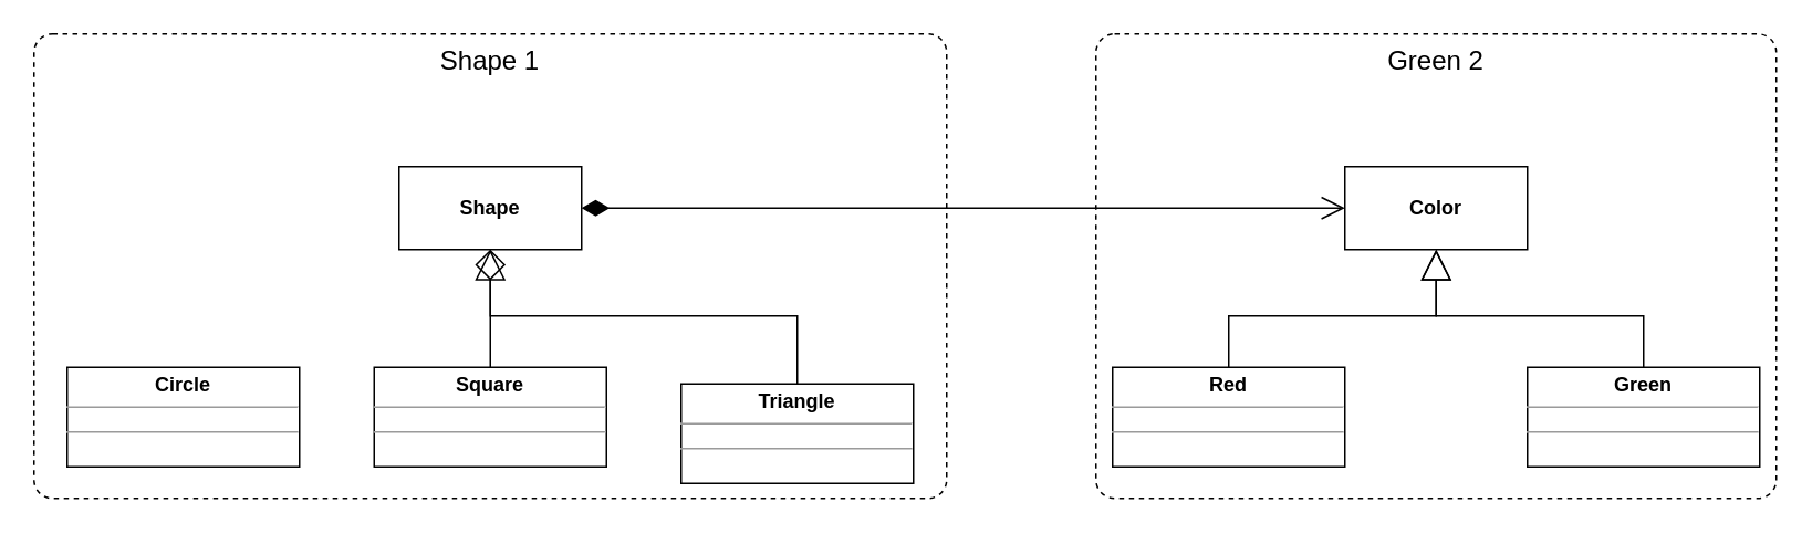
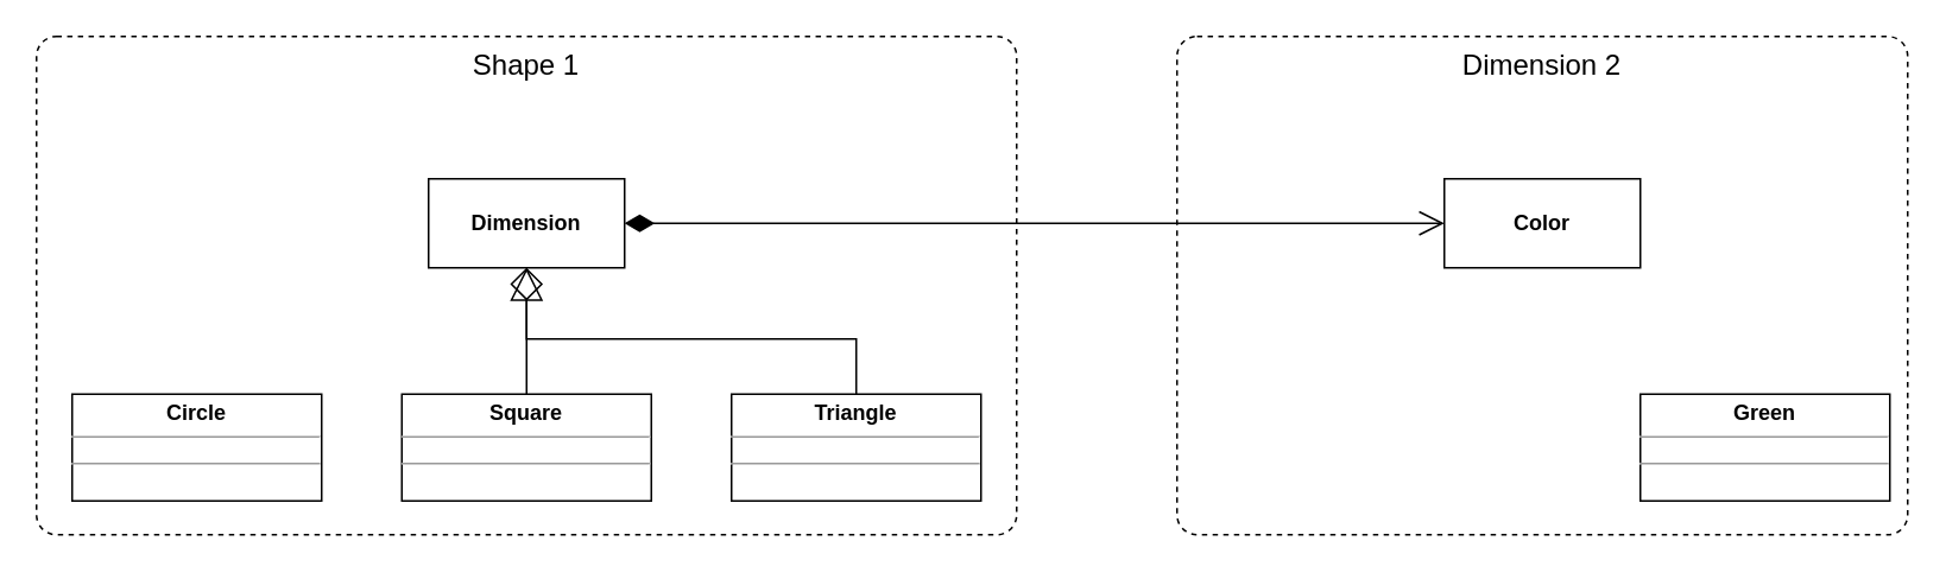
- <mxCell id="2" value="Green&amp;nbsp;2" style="rounded=1;whiteSpace=wrap;html=1;verticalAlign=top;fontSize=16;dashed=1;fillColor=none;arcSize=4;" parent="1" vertex="1"><mxGeometry x="660" width="410" height="280" as="geometry" y="20" /></mxCell>
+ <mxCell id="2" value="Dimension&amp;nbsp;2" style="rounded=1;whiteSpace=wrap;html=1;verticalAlign=top;fontSize=16;dashed=1;fillColor=none;arcSize=4;" parent="1" vertex="1"><mxGeometry x="660" width="410" height="280" as="geometry" y="20" /></mxCell>
- <mxCell id="4" value="&lt;b&gt;Shape&lt;/b&gt;" style="html=1;whiteSpace=wrap;" parent="1" vertex="1"><mxGeometry x="240" y="100" width="110" height="50" as="geometry" /></mxCell>
+ <mxCell id="4" value="&lt;b&gt;Dimension&lt;/b&gt;" style="html=1;whiteSpace=wrap;" parent="1" vertex="1"><mxGeometry x="240" y="100" width="110" height="50" as="geometry" /></mxCell>
- <mxCell id="13" value="" style="endArrow=block;endSize=16;endFill=0;html=1;rounded=0;edgeStyle=orthogonalEdgeStyle;" parent="1" source="11" target="10" edge="1"><mxGeometry width="160" relative="1" as="geometry"><mxPoint x="630" y="160" as="sourcePoint" /><mxPoint x="840" y="180" as="targetPoint" /><Array as="points"><mxPoint x="740" y="190" /><mxPoint x="865" y="190" /></Array><mxPoint as="offset" /></mxGeometry></mxCell>
- <mxCell id="14" value="" style="endArrow=block;endSize=16;endFill=0;html=1;rounded=0;edgeStyle=orthogonalEdgeStyle;" parent="1" source="12" target="10" edge="1"><mxGeometry width="160" relative="1" as="geometry"><mxPoint x="1050" y="180" as="sourcePoint" /><mxPoint x="1265" y="79" as="targetPoint" /><Array as="points"><mxPoint x="990" y="190" /><mxPoint x="865" y="190" /></Array><mxPoint as="offset" /></mxGeometry></mxCell>
- <mxCell id="11" value="&lt;p style=&quot;margin:0px;margin-top:4px;text-align:center;&quot;&gt;&lt;b&gt;Red&lt;/b&gt;&lt;br&gt;&lt;/p&gt;&lt;hr size=&quot;1&quot;&gt;&lt;div style=&quot;height:2px;&quot;&gt;&lt;/div&gt;&lt;hr size=&quot;1&quot;&gt;&lt;div style=&quot;height:2px;&quot;&gt;&lt;/div&gt;" style="verticalAlign=top;align=left;overflow=fill;fontSize=12;fontFamily=Helvetica;html=1;whiteSpace=wrap;" parent="1" vertex="1"><mxGeometry x="670" y="221" width="140" height="60" as="geometry" /></mxCell>
- <mxCell id="7" value="&lt;p style=&quot;margin:0px;margin-top:4px;text-align:center;&quot;&gt;&lt;b&gt;Triangle&lt;/b&gt;&lt;br&gt;&lt;/p&gt;&lt;hr size=&quot;1&quot;&gt;&lt;div style=&quot;height:2px;&quot;&gt;&lt;/div&gt;&lt;hr size=&quot;1&quot;&gt;&lt;div style=&quot;height:2px;&quot;&gt;&lt;/div&gt;" style="verticalAlign=top;align=left;overflow=fill;fontSize=12;fontFamily=Helvetica;html=1;whiteSpace=wrap;" parent="1" vertex="1"><mxGeometry x="410" y="231" width="140" height="60" as="geometry" /></mxCell>
+ <mxCell id="7" value="&lt;p style=&quot;margin:0px;margin-top:4px;text-align:center;&quot;&gt;&lt;b&gt;Triangle&lt;/b&gt;&lt;br&gt;&lt;/p&gt;&lt;hr size=&quot;1&quot;&gt;&lt;div style=&quot;height:2px;&quot;&gt;&lt;/div&gt;&lt;hr size=&quot;1&quot;&gt;&lt;div style=&quot;height:2px;&quot;&gt;&lt;/div&gt;" style="verticalAlign=top;align=left;overflow=fill;fontSize=12;fontFamily=Helvetica;html=1;whiteSpace=wrap;" parent="1" vertex="1"><mxGeometry x="410" y="221" width="140" height="60" as="geometry" /></mxCell>
